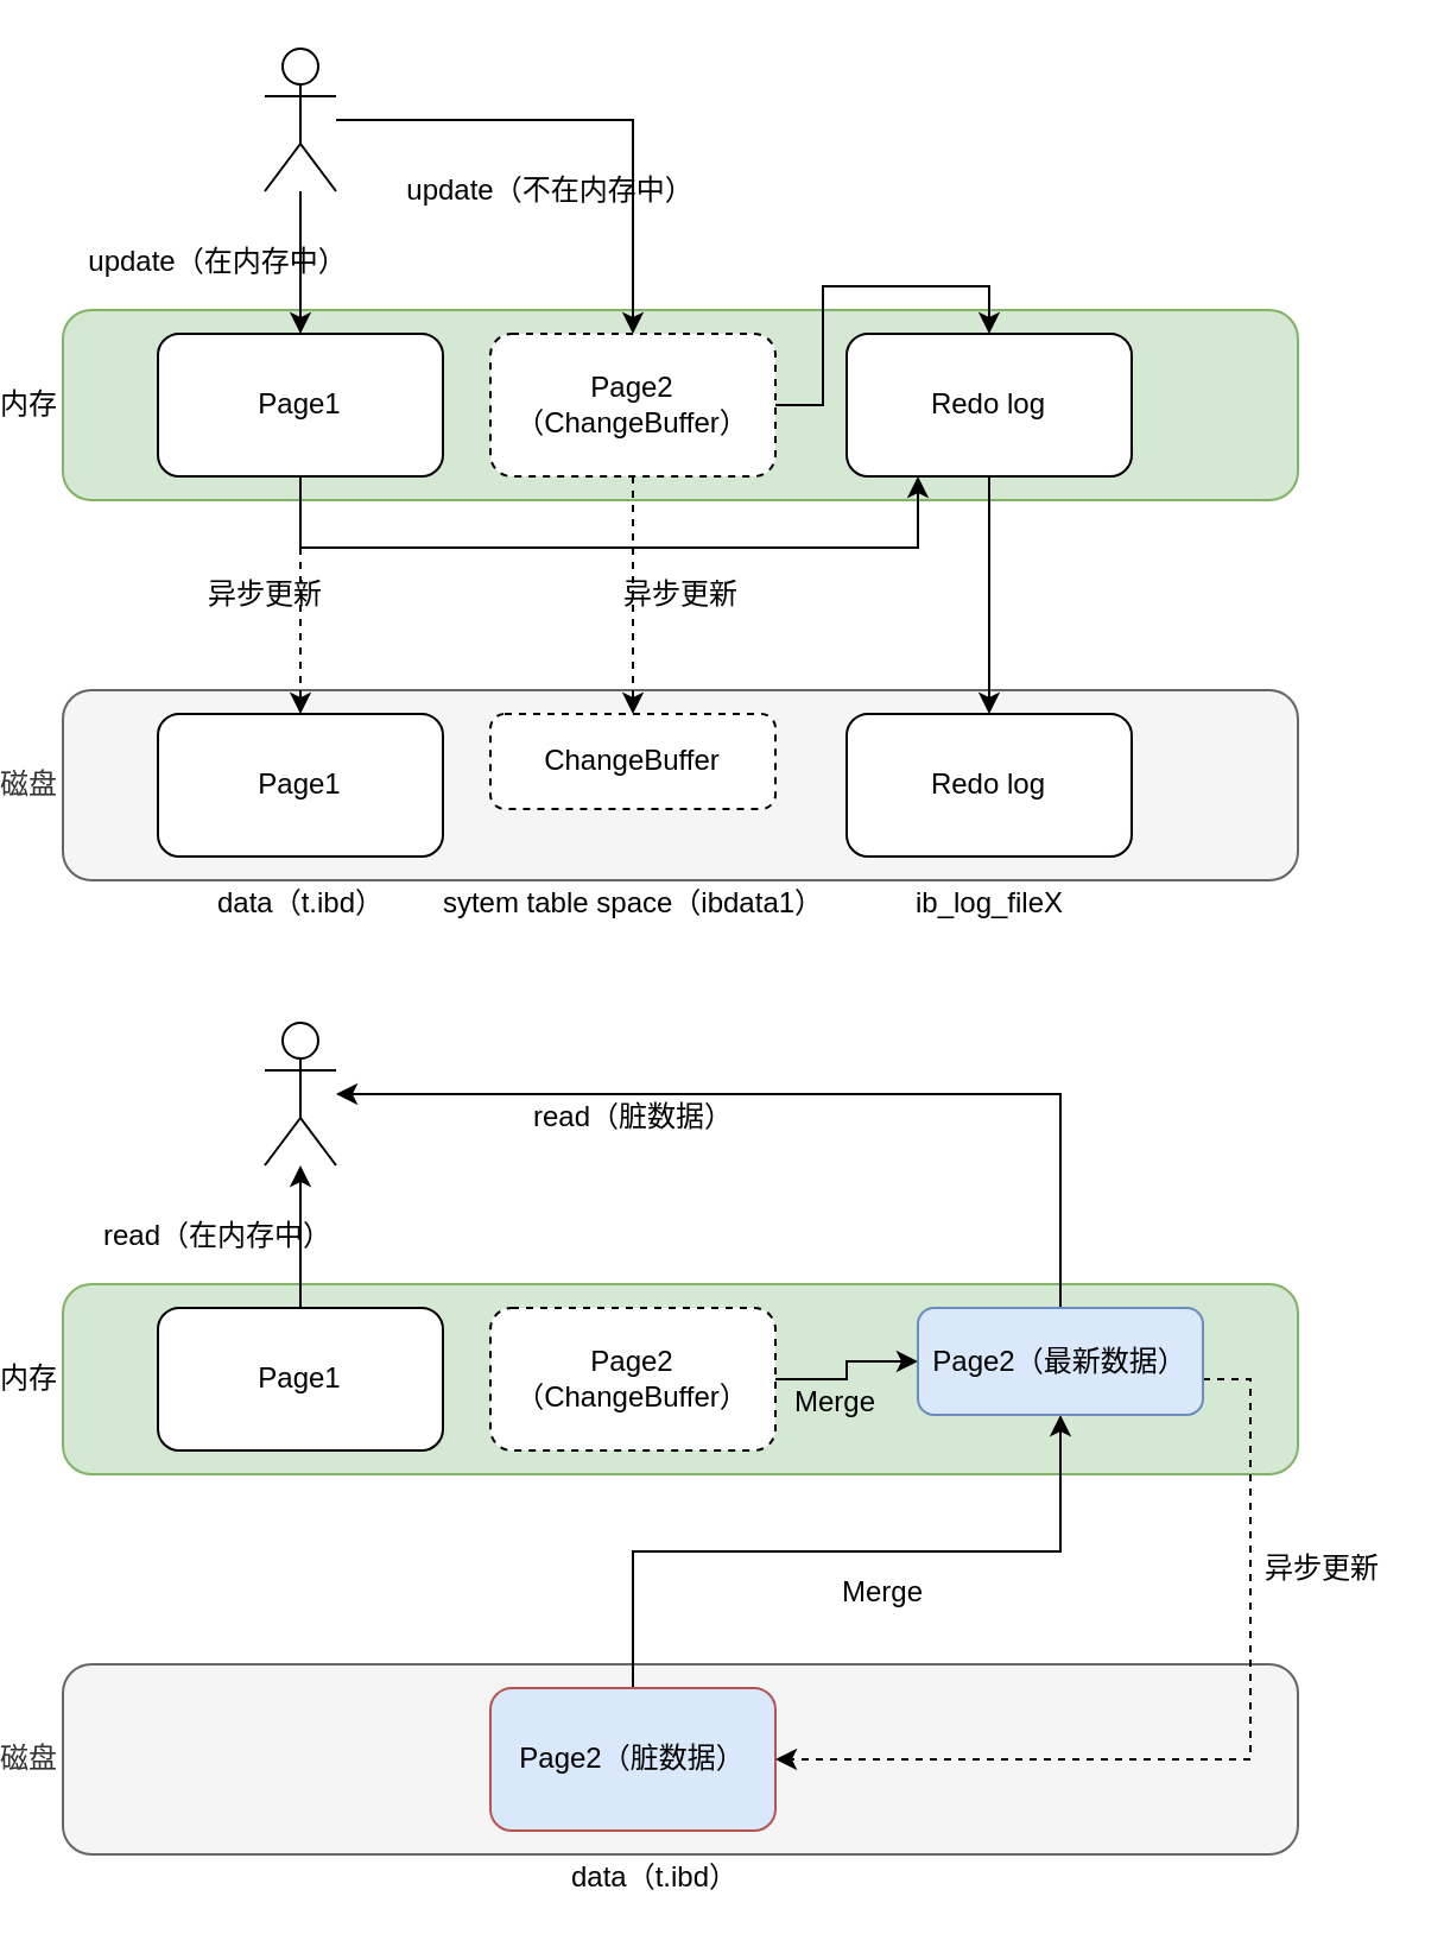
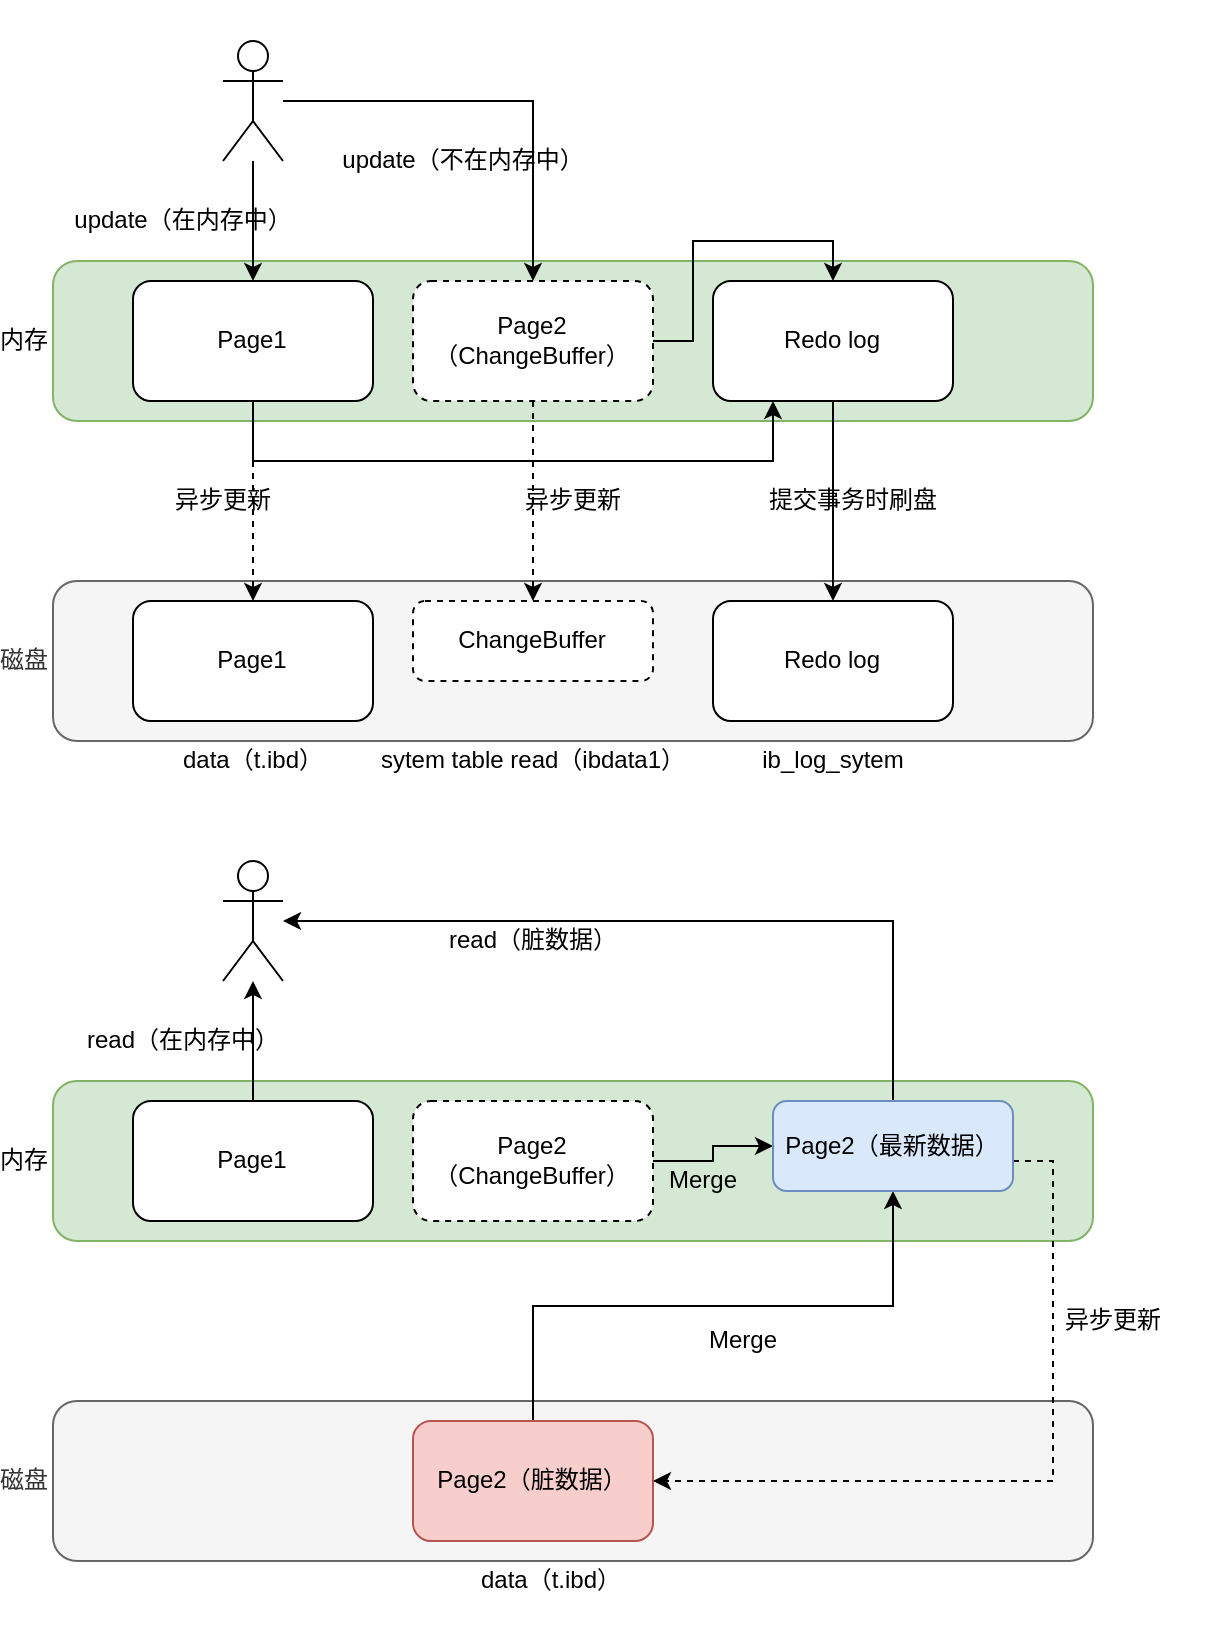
+ <mxCell id="25" value="提交事务时刷盘" style="text;html=1;align=center;verticalAlign=middle;resizable=0;points=[];autosize=1;strokeColor=none;fillColor=none;" vertex="1" parent="1"><mxGeometry x="370" y="240" width="100" height="20" as="geometry" /></mxCell>
- <mxCell id="19" value="sytem table space（ibdata1）" style="text;html=1;align=center;verticalAlign=middle;resizable=0;points=[];autosize=1;strokeColor=none;fillColor=none;" vertex="1" parent="1"><mxGeometry x="170" y="370" width="180" height="20" as="geometry" /></mxCell>
+ <mxCell id="19" value="sytem table read（ibdata1）" style="text;html=1;align=center;verticalAlign=middle;resizable=0;points=[];autosize=1;strokeColor=none;fillColor=none;" vertex="1" parent="1"><mxGeometry x="170" y="370" width="180" height="20" as="geometry" /></mxCell>
- <mxCell id="24" value="ib_log_fileX" style="text;html=1;align=center;verticalAlign=middle;resizable=0;points=[];autosize=1;strokeColor=none;fillColor=none;" vertex="1" parent="1"><mxGeometry x="370" y="370" width="80" height="20" as="geometry" /></mxCell>
+ <mxCell id="24" value="ib_log_sytem" style="text;html=1;align=center;verticalAlign=middle;resizable=0;points=[];autosize=1;strokeColor=none;fillColor=none;" vertex="1" parent="1"><mxGeometry x="370" y="370" width="80" height="20" as="geometry" /></mxCell>
- <mxCell id="34" value="Page2（脏数据）" style="rounded=1;whiteSpace=wrap;html=1;fillColor=#dae8fc;strokeColor=#b85450;" vertex="1" parent="1"><mxGeometry x="200" y="710" width="120" height="60" as="geometry" /></mxCell>
+ <mxCell id="34" value="Page2（脏数据）" style="rounded=1;whiteSpace=wrap;html=1;fillColor=#f8cecc;strokeColor=#b85450;" vertex="1" parent="1"><mxGeometry x="200" y="710" width="120" height="60" as="geometry" /></mxCell>
